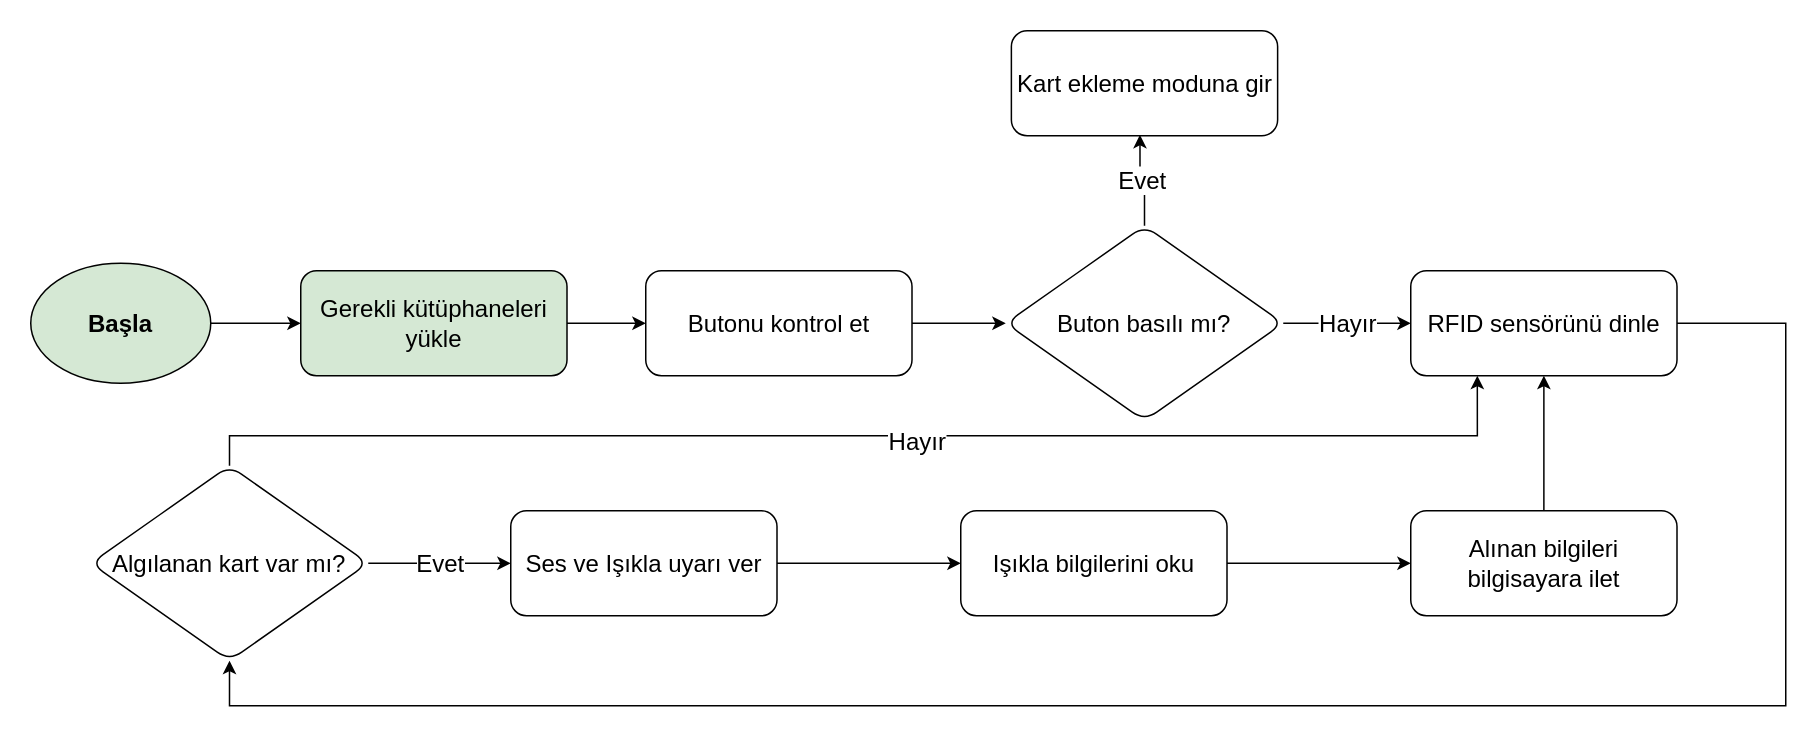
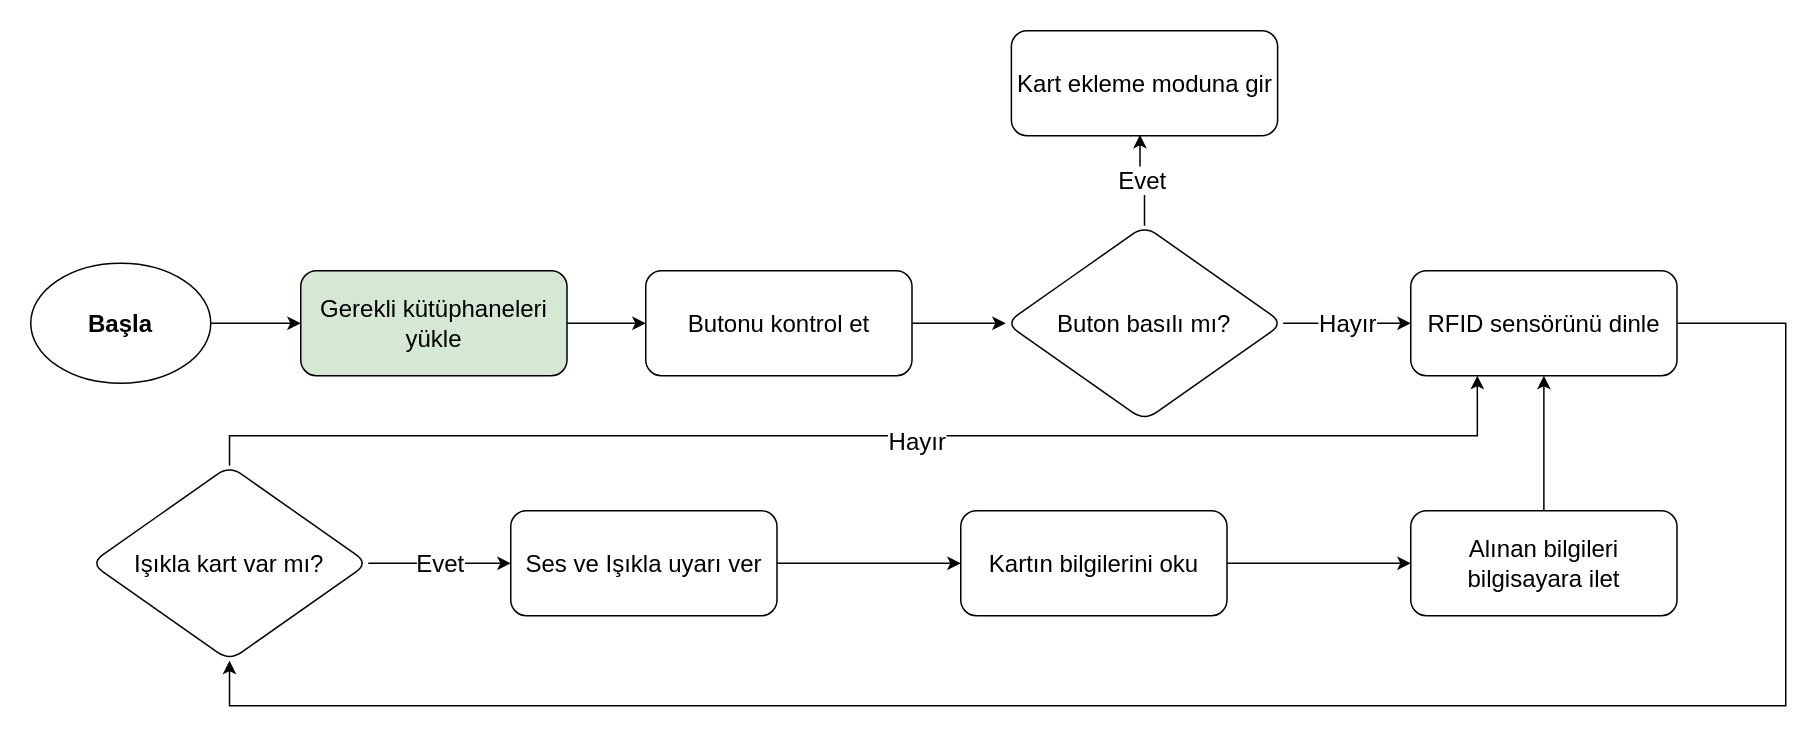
- <mxCell id="3" value="&lt;b&gt;&lt;font style=&quot;font-size: 16px;&quot;&gt;Başla&lt;/font&gt;&lt;/b&gt;" style="ellipse;whiteSpace=wrap;html=1;fillColor=#d5e8d4;" parent="1" vertex="1"><mxGeometry x="20" y="175" width="120" height="80" as="geometry" /></mxCell>
+ <mxCell id="3" value="&lt;b&gt;&lt;font style=&quot;font-size: 16px;&quot;&gt;Başla&lt;/font&gt;&lt;/b&gt;" style="ellipse;whiteSpace=wrap;html=1;" parent="1" vertex="1"><mxGeometry x="20" y="175" width="120" height="80" as="geometry" /></mxCell>
- <mxCell id="7" value="Algılanan kart var mı?" style="rhombus;whiteSpace=wrap;html=1;fontSize=16;rounded=1;" parent="1" vertex="1"><mxGeometry x="60" y="310" width="185" height="130" as="geometry" /></mxCell>
+ <mxCell id="7" value="Işıkla kart var mı?" style="rhombus;whiteSpace=wrap;html=1;fontSize=16;rounded=1;" parent="1" vertex="1"><mxGeometry x="60" y="310" width="185" height="130" as="geometry" /></mxCell>
- <mxCell id="13" value="Işıkla bilgilerini oku" style="rounded=1;whiteSpace=wrap;html=1;fontSize=16;" parent="1" vertex="1"><mxGeometry x="640" y="340" width="177.5" height="70" as="geometry" /></mxCell>
+ <mxCell id="13" value="Kartın bilgilerini oku" style="rounded=1;whiteSpace=wrap;html=1;fontSize=16;" parent="1" vertex="1"><mxGeometry x="640" y="340" width="177.5" height="70" as="geometry" /></mxCell>
